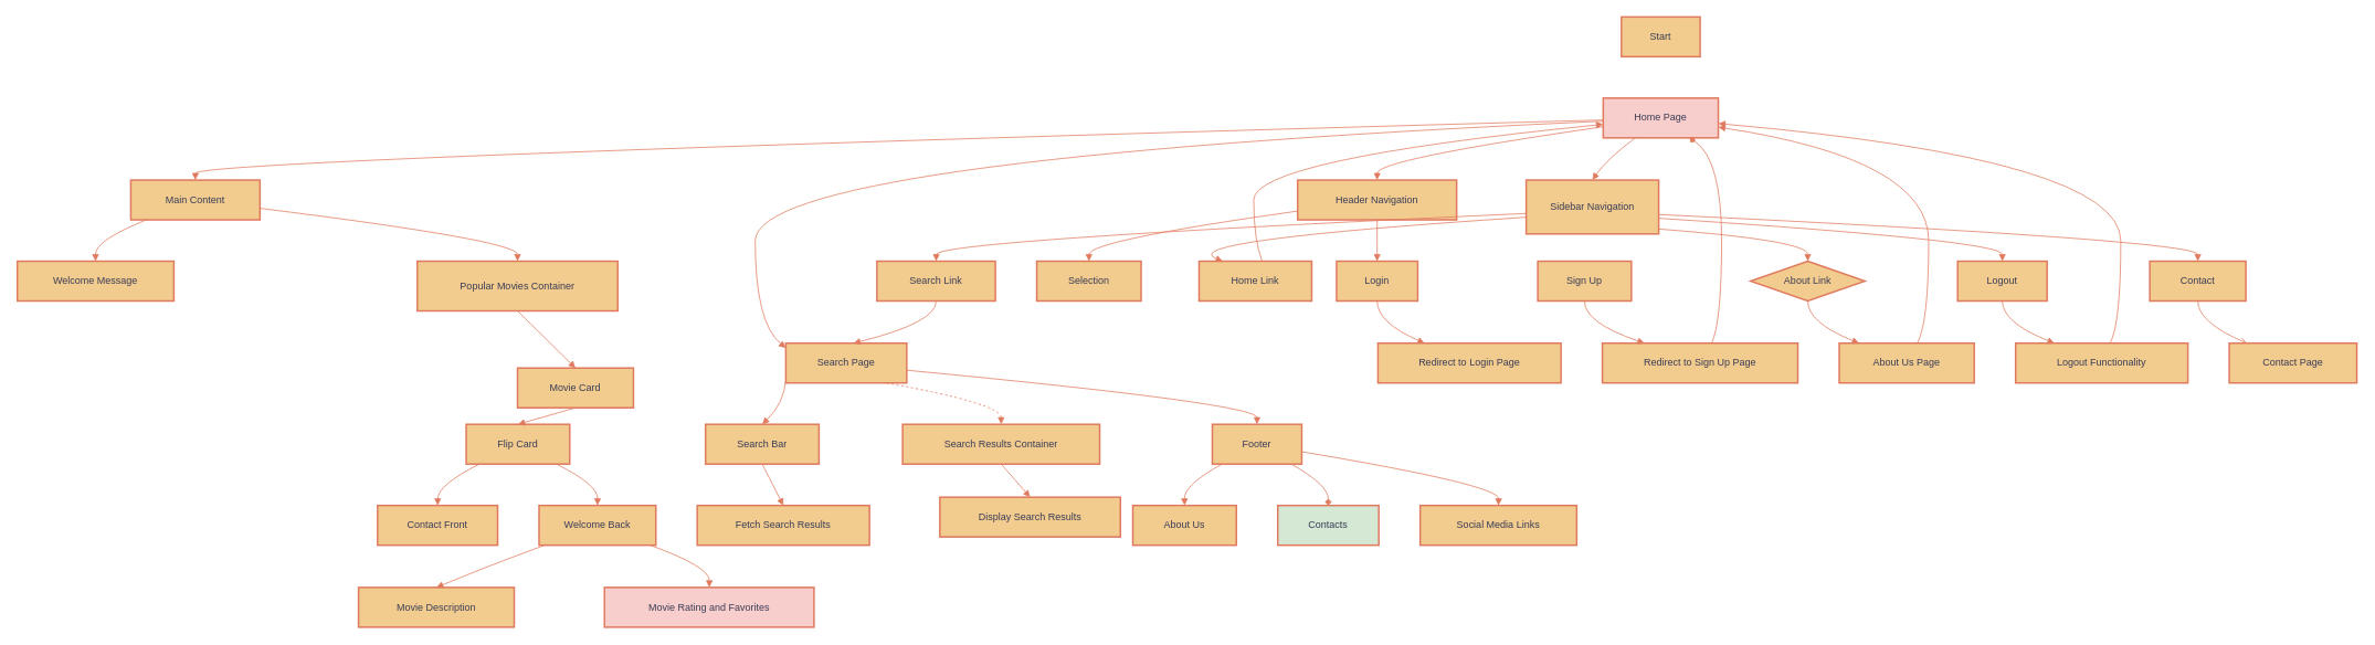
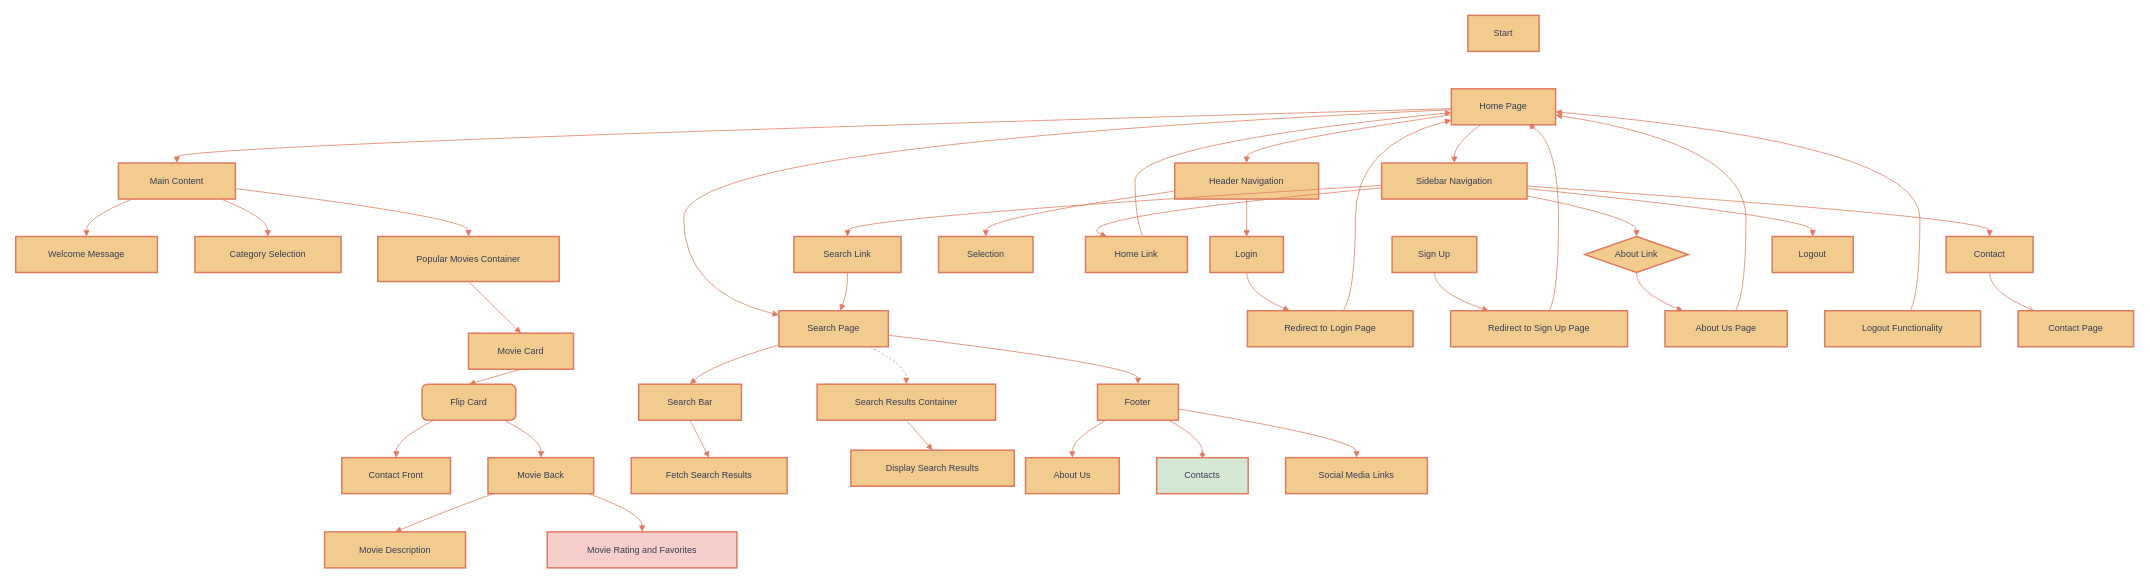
- <mxCell id="3" value="Home Page" style="whiteSpace=wrap;strokeWidth=2;labelBackgroundColor=none;fillColor=#f8cecc;strokeColor=#E07A5F;fontColor=#393C56;" vertex="1" parent="1"><mxGeometry x="1935" y="118" width="139" height="48" as="geometry" /></mxCell>
+ <mxCell id="3" value="Home Page" style="whiteSpace=wrap;strokeWidth=2;labelBackgroundColor=none;fillColor=#F2CC8F;strokeColor=#E07A5F;fontColor=#393C56;" vertex="1" parent="1"><mxGeometry x="1935" y="118" width="139" height="48" as="geometry" /></mxCell>
+ <mxCell id="75" value="" style="curved=1;startArrow=none;endArrow=block;exitX=0.58;exitY=-0.01;entryX=0;entryY=0.87;rounded=0;labelBackgroundColor=none;strokeColor=#E07A5F;fontColor=default;" edge="1" parent="1" source="27" target="3"><mxGeometry relative="1" as="geometry"><Array as="points"><mxPoint x="1807" y="389" /><mxPoint x="1807" y="192" /></Array></mxGeometry></mxCell>
- <mxCell id="5" value="Sidebar Navigation" style="whiteSpace=wrap;strokeWidth=2;labelBackgroundColor=none;fillColor=#F2CC8F;strokeColor=#E07A5F;fontColor=#393C56;" vertex="1" parent="1"><mxGeometry x="1842" y="217" width="160" height="65" as="geometry" /></mxCell>
+ <mxCell id="5" value="Sidebar Navigation" style="whiteSpace=wrap;strokeWidth=2;labelBackgroundColor=none;fillColor=#F2CC8F;strokeColor=#E07A5F;fontColor=#393C56;" vertex="1" parent="1"><mxGeometry x="1842" y="217" width="194" height="48" as="geometry" /></mxCell>
+ <mxCell id="42" value="" style="curved=1;startArrow=none;endArrow=block;exitX=0.88;exitY=1;entryX=0.5;entryY=0;rounded=0;labelBackgroundColor=none;strokeColor=#E07A5F;fontColor=default;" edge="1" parent="1" source="6" target="8"><mxGeometry relative="1" as="geometry"><Array as="points"><mxPoint x="356" y="290" /></Array></mxGeometry></mxCell>
+ <mxCell id="8" value="Category Selection" style="whiteSpace=wrap;strokeWidth=2;labelBackgroundColor=none;fillColor=#F2CC8F;strokeColor=#E07A5F;fontColor=#393C56;" vertex="1" parent="1"><mxGeometry x="259" y="315" width="195" height="48" as="geometry" /></mxCell>
- <mxCell id="71" value="" style="curved=1;startArrow=none;endArrow=block;exitX=0.5;exitY=1.01;entryX=0.22;entryY=-0.01;rounded=0;labelBackgroundColor=none;strokeColor=#E07A5F;fontColor=default;" edge="1" parent="1" source="22" target="36"><mxGeometry relative="1" as="geometry"><Array as="points"><mxPoint x="2417" y="389" /></Array></mxGeometry></mxCell>
- <mxCell id="24" value="Search Page" style="whiteSpace=wrap;strokeWidth=2;labelBackgroundColor=none;fillColor=#F2CC8F;strokeColor=#E07A5F;fontColor=#393C56;" vertex="1" parent="1"><mxGeometry x="948" y="414" width="146" height="48" as="geometry" /></mxCell>
+ <mxCell id="24" value="Search Page" style="whiteSpace=wrap;strokeWidth=2;labelBackgroundColor=none;fillColor=#F2CC8F;strokeColor=#E07A5F;fontColor=#393C56;" vertex="1" parent="1"><mxGeometry x="1038" y="414" width="146" height="48" as="geometry" /></mxCell>
- <mxCell id="11" value="Flip Card" style="whiteSpace=wrap;strokeWidth=2;labelBackgroundColor=none;fillColor=#F2CC8F;strokeColor=#E07A5F;fontColor=#393C56;" vertex="1" parent="1"><mxGeometry x="562" y="512" width="125" height="48" as="geometry" /></mxCell>
+ <mxCell id="11" value="Flip Card" style="whiteSpace=wrap;strokeWidth=2;labelBackgroundColor=none;fillColor=#F2CC8F;strokeColor=#E07A5F;fontColor=#393C56;rounded=1;" vertex="1" parent="1"><mxGeometry x="562" y="512" width="125" height="48" as="geometry" /></mxCell>
- <mxCell id="13" value="Welcome Back" style="whiteSpace=wrap;strokeWidth=2;labelBackgroundColor=none;fillColor=#F2CC8F;strokeColor=#E07A5F;fontColor=#393C56;" vertex="1" parent="1"><mxGeometry x="650" y="610" width="141" height="48" as="geometry" /></mxCell>
+ <mxCell id="13" value="Movie Back" style="whiteSpace=wrap;strokeWidth=2;labelBackgroundColor=none;fillColor=#F2CC8F;strokeColor=#E07A5F;fontColor=#393C56;" vertex="1" parent="1"><mxGeometry x="650" y="610" width="141" height="48" as="geometry" /></mxCell>
